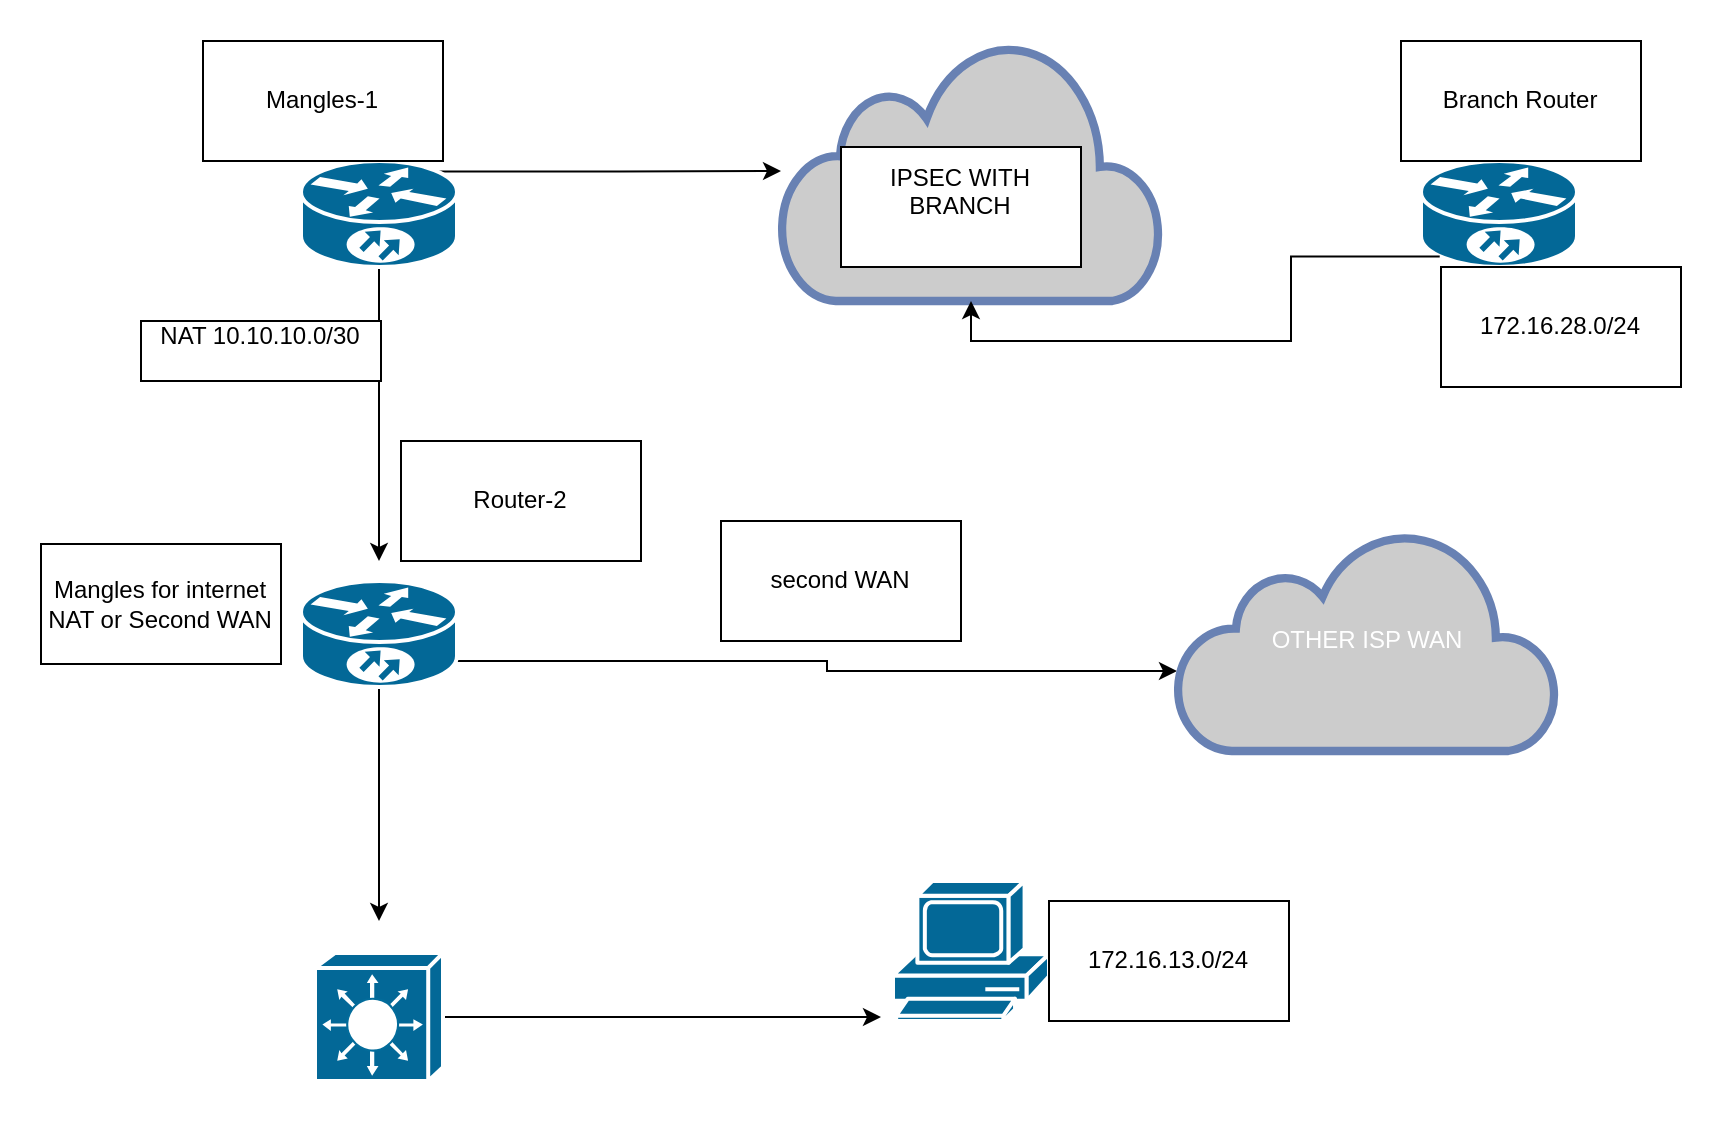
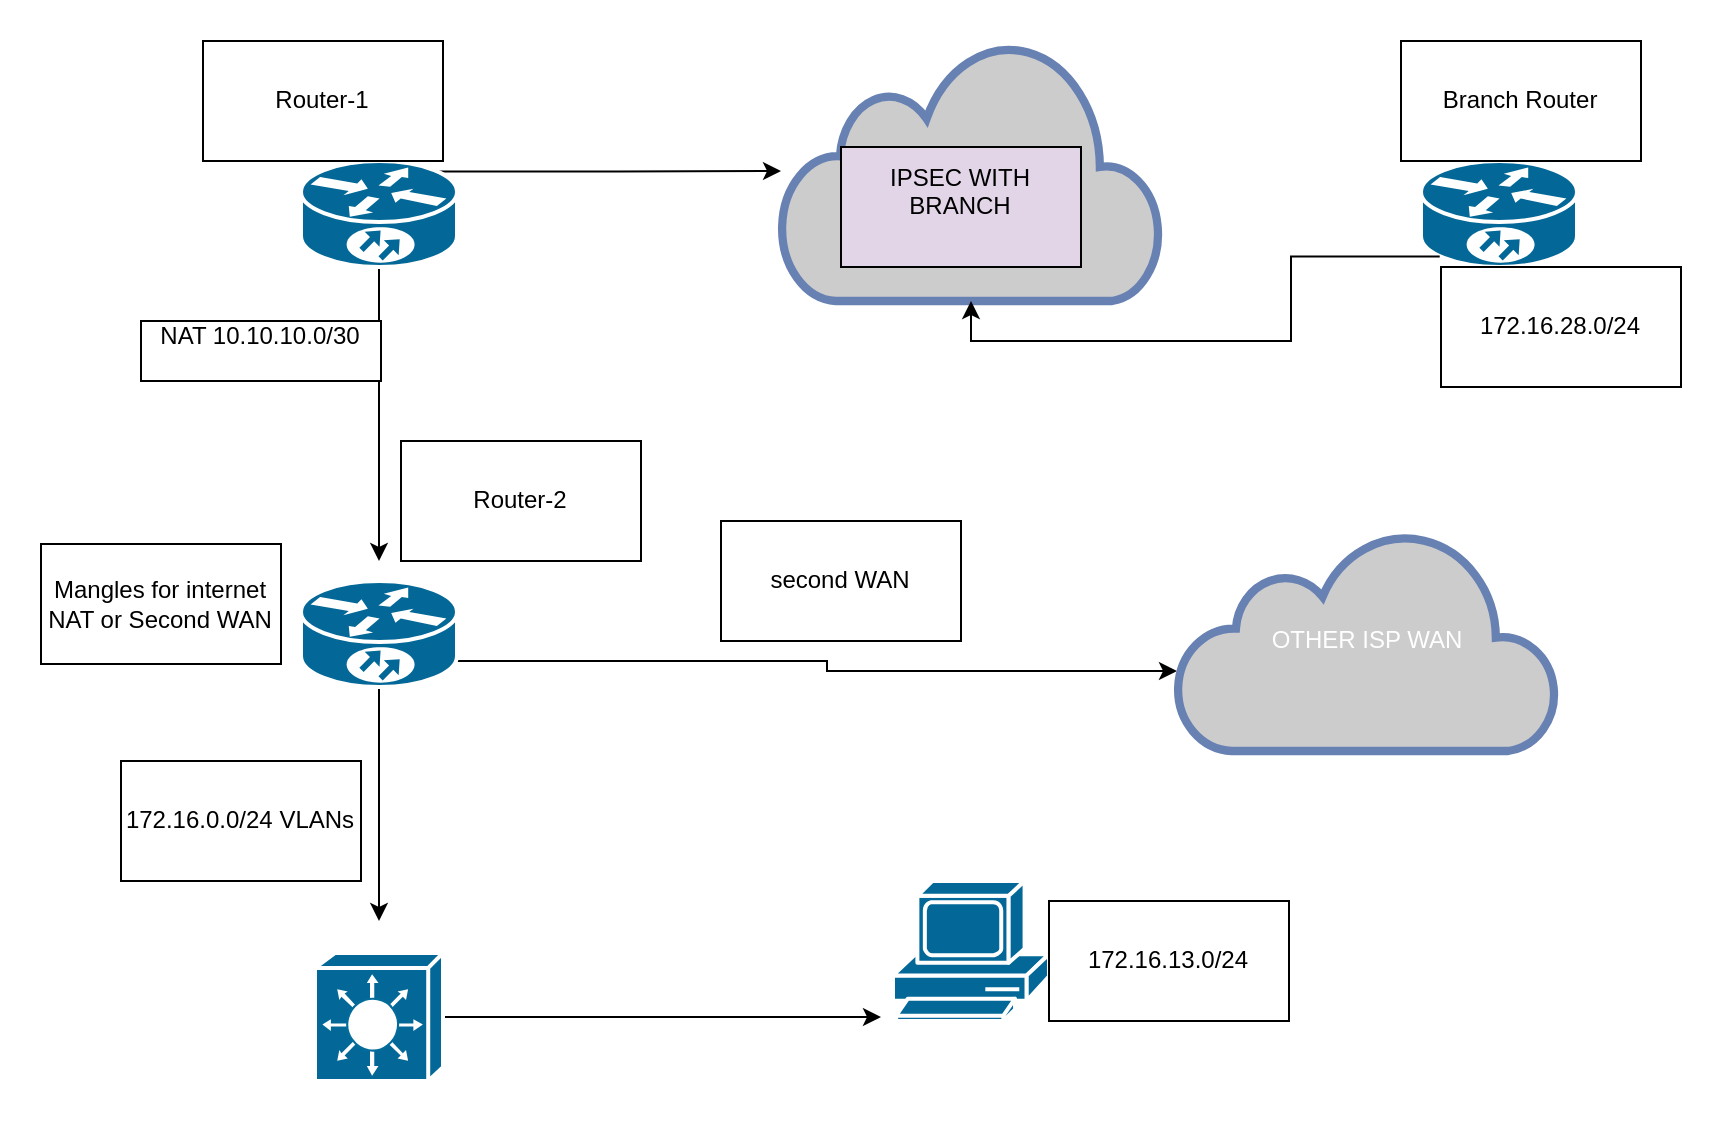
- <mxCell id="22" value="Mangles-1" style="whiteSpace=wrap;html=1;" vertex="1" parent="1"><mxGeometry x="101" y="20" width="120" height="60" as="geometry" /></mxCell>
+ <mxCell id="22" value="Router-1" style="whiteSpace=wrap;html=1;" vertex="1" parent="1"><mxGeometry x="101" y="20" width="120" height="60" as="geometry" /></mxCell>
- <mxCell id="12" value="IPSEC WITH BRANCH&lt;div&gt;&lt;br&gt;&lt;/div&gt;" style="whiteSpace=wrap;html=1;" vertex="1" parent="1"><mxGeometry x="420" y="73" width="120" height="60" as="geometry" /></mxCell>
+ <mxCell id="12" value="IPSEC WITH BRANCH&lt;div&gt;&lt;br&gt;&lt;/div&gt;" style="whiteSpace=wrap;html=1;fillColor=#e1d5e7;" vertex="1" parent="1"><mxGeometry x="420" y="73" width="120" height="60" as="geometry" /></mxCell>
+ <mxCell id="18" value="172.16.0.0/24 VLANs" style="whiteSpace=wrap;html=1;" vertex="1" parent="1"><mxGeometry x="60" y="380" width="120" height="60" as="geometry" /></mxCell>
